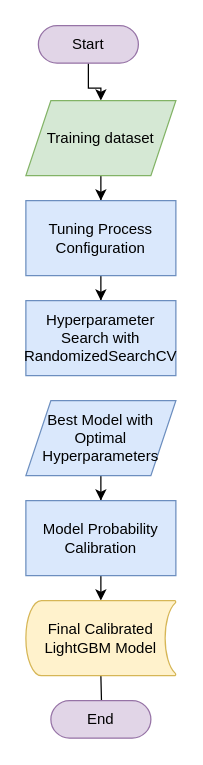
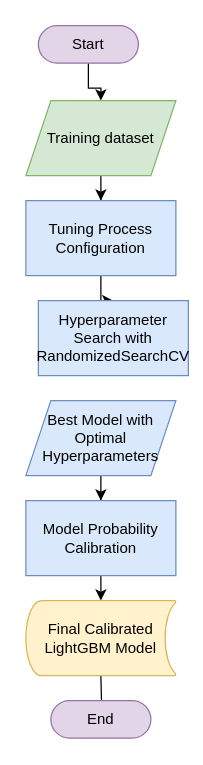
- <mxCell id="8" value="&lt;p&gt;Hyperparameter Search with RandomizedSearchCV&lt;/p&gt;" style="rounded=0;whiteSpace=wrap;html=1;fillColor=#dae8fc;strokeColor=#6c8ebf;" parent="1" vertex="1"><mxGeometry x="20" y="240" width="120" height="60" as="geometry" /></mxCell>
+ <mxCell id="8" value="&lt;p&gt;Hyperparameter Search with RandomizedSearchCV&lt;/p&gt;" style="rounded=0;whiteSpace=wrap;html=1;fillColor=#dae8fc;strokeColor=#6c8ebf;" parent="1" vertex="1"><mxGeometry x="30" y="240" width="120" height="60" as="geometry" /></mxCell>
